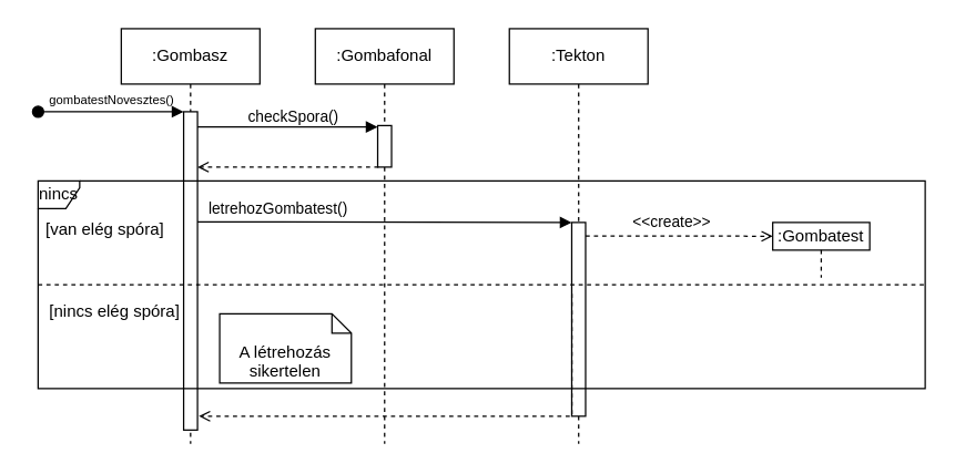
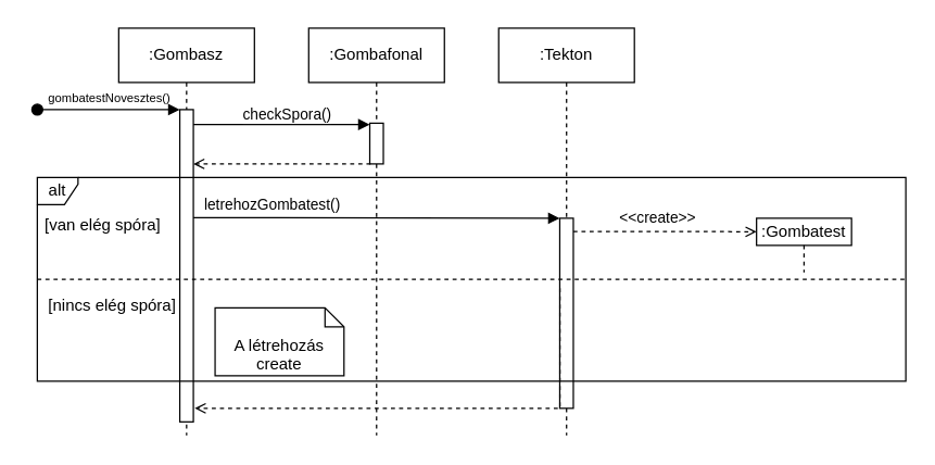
- <mxCell id="18" value="nincs" style="shape=umlFrame;whiteSpace=wrap;html=1;pointerEvents=0;width=30;height=20;" parent="1" vertex="1"><mxGeometry x="27" y="130" width="640" height="150" as="geometry" /></mxCell>
+ <mxCell id="18" value="alt" style="shape=umlFrame;whiteSpace=wrap;html=1;pointerEvents=0;width=30;height=20;" parent="1" vertex="1"><mxGeometry x="27" y="130" width="640" height="150" as="geometry" /></mxCell>
- <mxCell id="19" value="A létrehozás sikertelen" style="shape=note2;boundedLbl=1;whiteSpace=wrap;html=1;size=14;verticalAlign=top;align=center;" parent="1" vertex="1"><mxGeometry x="158" y="226" width="95" height="50" as="geometry" /></mxCell>
+ <mxCell id="19" value="A létrehozás create" style="shape=note2;boundedLbl=1;whiteSpace=wrap;html=1;size=14;verticalAlign=top;align=center;" parent="1" vertex="1"><mxGeometry x="158" y="226" width="95" height="50" as="geometry" /></mxCell>
